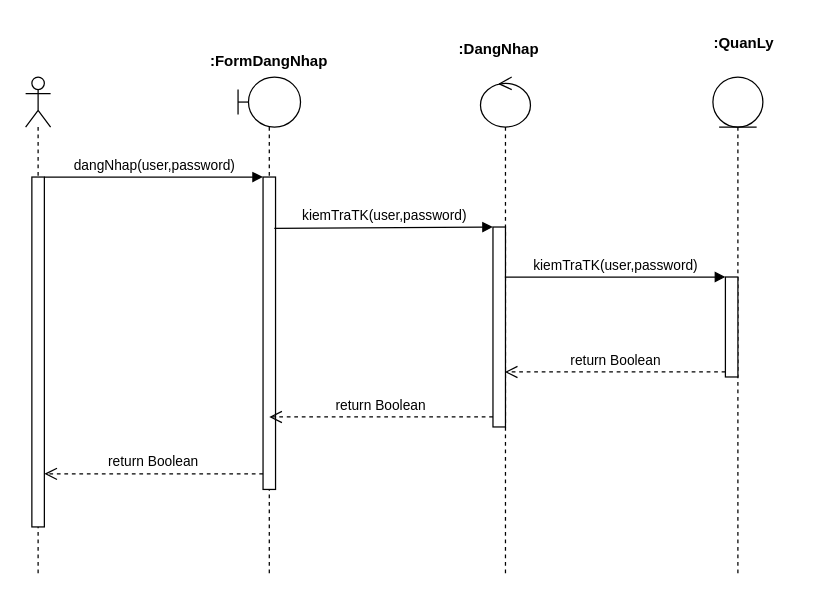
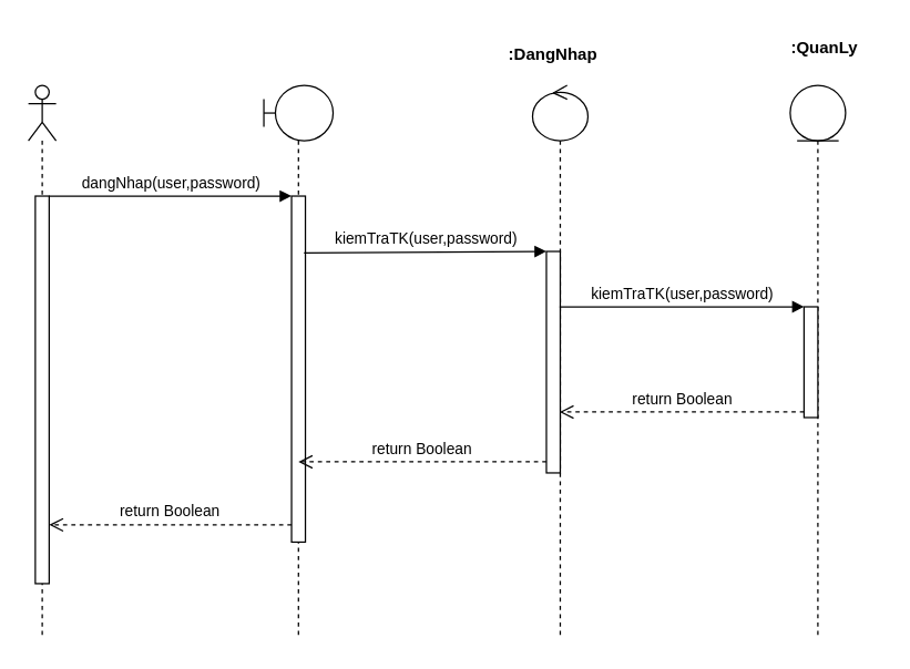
- <mxCell id="16" value=":FormDangNhap" style="text;align=center;fontStyle=1;verticalAlign=middle;spacingLeft=3;spacingRight=3;strokeColor=none;rotatable=0;points=[[0,0.5],[1,0.5]];portConstraint=eastwest;" vertex="1" parent="1"><mxGeometry x="175" y="35" width="80" height="26" as="geometry" /></mxCell>
